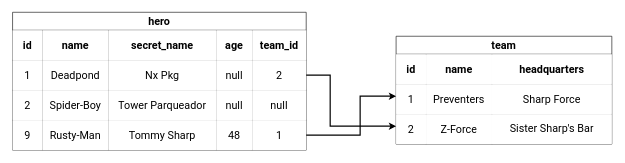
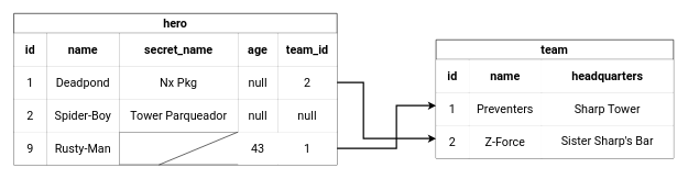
- <mxCell id="35" value="&lt;font face=&quot;roboto&quot;&gt;&lt;span style=&quot;font-size: 18px&quot;&gt;Sharp Force&lt;/span&gt;&lt;/font&gt;" style="shape=partialRectangle;html=1;whiteSpace=wrap;connectable=0;top=0;left=0;bottom=0;right=0;overflow=hidden;" parent="32" vertex="1"><mxGeometry x="160" width="200" height="50" as="geometry" /></mxCell>
+ <mxCell id="35" value="&lt;font face=&quot;roboto&quot;&gt;&lt;span style=&quot;font-size: 18px&quot;&gt;Sharp Tower&lt;/span&gt;&lt;/font&gt;" style="shape=partialRectangle;html=1;whiteSpace=wrap;connectable=0;top=0;left=0;bottom=0;right=0;overflow=hidden;" parent="32" vertex="1"><mxGeometry x="160" width="200" height="50" as="geometry" /></mxCell>
- <mxCell id="24" value="&lt;span style=&quot;font-family: &amp;#34;roboto&amp;#34; ; font-size: 18px&quot;&gt;Tommy Sharp&lt;/span&gt;" style="shape=partialRectangle;html=1;whiteSpace=wrap;connectable=0;fillColor=#FFFFFF;top=0;left=0;bottom=0;right=0;overflow=hidden;" parent="21" vertex="1"><mxGeometry x="160" width="180" height="50" as="geometry" /></mxCell>
- <mxCell id="25" value="&lt;span style=&quot;font-family: &amp;#34;roboto&amp;#34; ; font-size: 18px&quot;&gt;48&lt;/span&gt;" style="shape=partialRectangle;html=1;whiteSpace=wrap;connectable=0;fillColor=#FFFFFF;top=0;left=0;bottom=0;right=0;overflow=hidden;" parent="21" vertex="1"><mxGeometry x="340" width="60" height="50" as="geometry" /></mxCell>
+ <mxCell id="25" value="&lt;span style=&quot;font-family: &amp;#34;roboto&amp;#34; ; font-size: 18px&quot;&gt;43&lt;/span&gt;" style="shape=partialRectangle;html=1;whiteSpace=wrap;connectable=0;fillColor=#FFFFFF;top=0;left=0;bottom=0;right=0;overflow=hidden;" parent="21" vertex="1"><mxGeometry x="340" width="60" height="50" as="geometry" /></mxCell>
